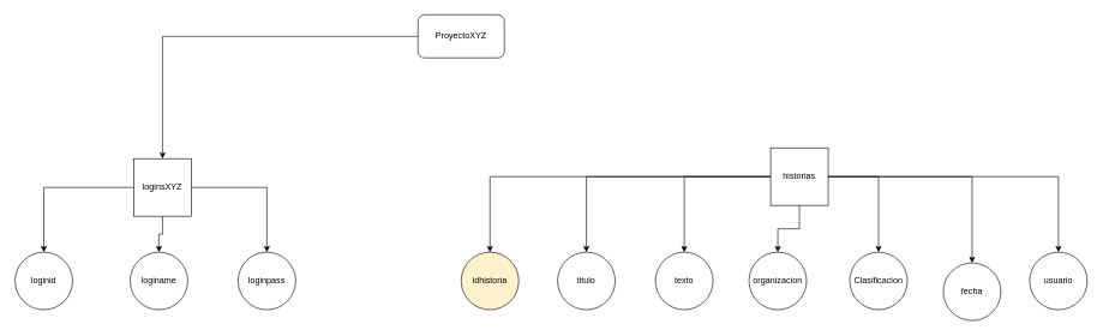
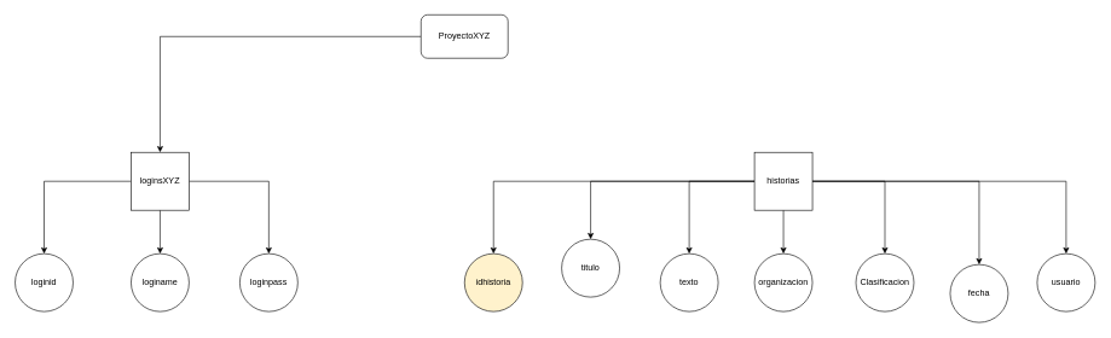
- <mxCell id="15" value="historias" style="whiteSpace=wrap;html=1;aspect=fixed;" vertex="1" parent="1"><mxGeometry x="1070" y="205" width="80" height="80" as="geometry" /></mxCell>
+ <mxCell id="15" value="historias" style="whiteSpace=wrap;html=1;aspect=fixed;" vertex="1" parent="1"><mxGeometry x="1040" y="210" width="80" height="80" as="geometry" /></mxCell>
- <mxCell id="7" value="loginsXYZ" style="whiteSpace=wrap;html=1;aspect=fixed;" vertex="1" parent="1"><mxGeometry x="185" y="220" width="80" height="80" as="geometry" /></mxCell>
+ <mxCell id="7" value="loginsXYZ" style="whiteSpace=wrap;html=1;aspect=fixed;" vertex="1" parent="1"><mxGeometry x="180" y="210" width="80" height="80" as="geometry" /></mxCell>
- <mxCell id="21" value="titulo" style="ellipse;whiteSpace=wrap;html=1;aspect=fixed;" vertex="1" parent="1"><mxGeometry x="774" y="350" width="80" height="80" as="geometry" /></mxCell>
+ <mxCell id="21" value="titulo" style="ellipse;whiteSpace=wrap;html=1;aspect=fixed;" vertex="1" parent="1"><mxGeometry x="774" y="330" width="80" height="80" as="geometry" /></mxCell>
